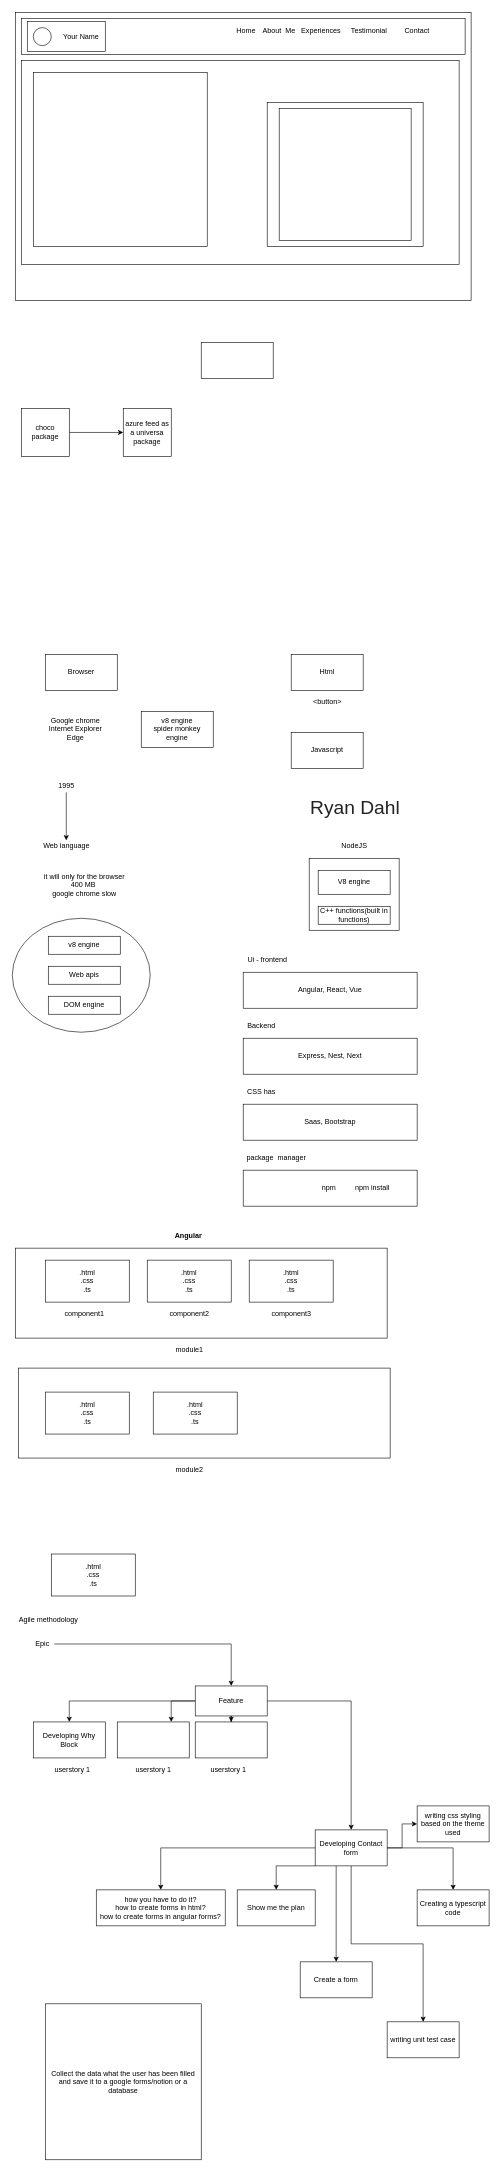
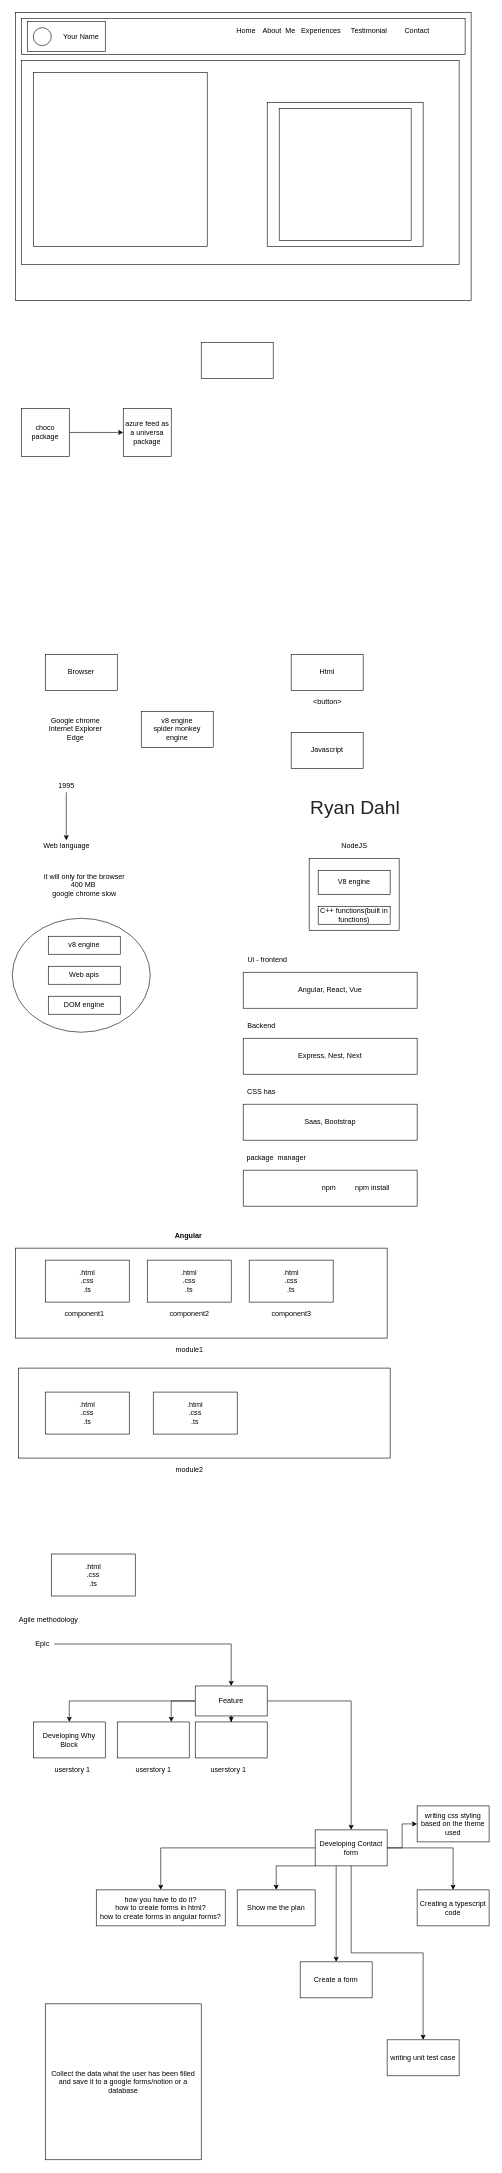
- <mxCell id="92" value="writing unit test case" style="rounded=0;whiteSpace=wrap;html=1;" parent="1" vertex="1"><mxGeometry x="645" y="3370" width="120" height="60" as="geometry" /></mxCell>
+ <mxCell id="92" value="writing unit test case" style="rounded=0;whiteSpace=wrap;html=1;" parent="1" vertex="1"><mxGeometry x="645" y="3400" width="120" height="60" as="geometry" /></mxCell>
